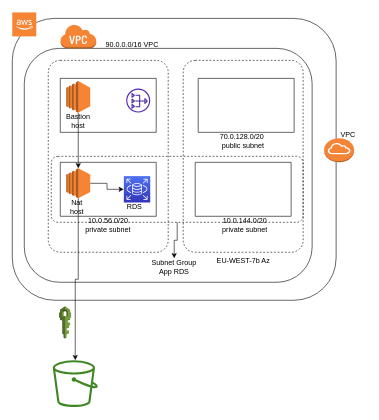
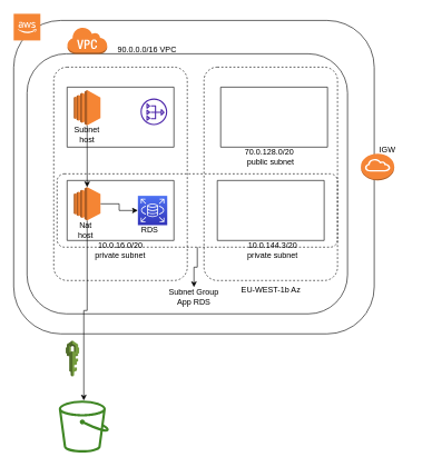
- <mxCell id="22" value="Bastion host" style="text;html=1;strokeColor=none;fillColor=none;align=center;verticalAlign=middle;whiteSpace=wrap;rounded=0;" parent="1" vertex="1"><mxGeometry x="100" y="187" width="60" height="30" as="geometry" /></mxCell>
+ <mxCell id="22" value="Subnet host" style="text;html=1;strokeColor=none;fillColor=none;align=center;verticalAlign=middle;whiteSpace=wrap;rounded=0;" parent="1" vertex="1"><mxGeometry x="100" y="187" width="60" height="30" as="geometry" /></mxCell>
- <mxCell id="24" value="VPC" style="text;html=1;strokeColor=none;fillColor=none;align=center;verticalAlign=middle;whiteSpace=wrap;rounded=0;" parent="1" vertex="1"><mxGeometry x="550" y="210" width="60" height="30" as="geometry" /></mxCell>
+ <mxCell id="24" value="IGW" style="text;html=1;strokeColor=none;fillColor=none;align=center;verticalAlign=middle;whiteSpace=wrap;rounded=0;" parent="1" vertex="1"><mxGeometry x="550" y="210" width="60" height="30" as="geometry" /></mxCell>
- <mxCell id="27" value="10.0.56.0/20 private subnet" style="text;html=1;strokeColor=none;fillColor=none;align=center;verticalAlign=middle;whiteSpace=wrap;rounded=0;" parent="1" vertex="1"><mxGeometry x="130" y="360" width="100" height="30" as="geometry" /></mxCell>
+ <mxCell id="27" value="10.0.16.0/20 private subnet" style="text;html=1;strokeColor=none;fillColor=none;align=center;verticalAlign=middle;whiteSpace=wrap;rounded=0;" parent="1" vertex="1"><mxGeometry x="130" y="360" width="100" height="30" as="geometry" /></mxCell>
- <mxCell id="29" value="&lt;div&gt;10.0.144.0/20&lt;/div&gt;&lt;div&gt;private subnet&lt;/div&gt;" style="text;html=1;strokeColor=none;fillColor=none;align=center;verticalAlign=middle;whiteSpace=wrap;rounded=0;" parent="1" vertex="1"><mxGeometry x="358" y="360" width="100" height="30" as="geometry" /></mxCell>
+ <mxCell id="29" value="&lt;div&gt;10.0.144.3/20&lt;/div&gt;&lt;div&gt;private subnet&lt;/div&gt;" style="text;html=1;strokeColor=none;fillColor=none;align=center;verticalAlign=middle;whiteSpace=wrap;rounded=0;" parent="1" vertex="1"><mxGeometry x="358" y="360" width="100" height="30" as="geometry" /></mxCell>
- <mxCell id="26" value="EU-WEST-7b Az" style="text;html=1;strokeColor=none;fillColor=none;align=center;verticalAlign=middle;whiteSpace=wrap;rounded=0;" parent="1" vertex="1"><mxGeometry x="338" y="420" width="135" height="30" as="geometry" /></mxCell>
+ <mxCell id="26" value="EU-WEST-1b Az" style="text;html=1;strokeColor=none;fillColor=none;align=center;verticalAlign=middle;whiteSpace=wrap;rounded=0;" parent="1" vertex="1"><mxGeometry x="338" y="420" width="135" height="30" as="geometry" /></mxCell>
